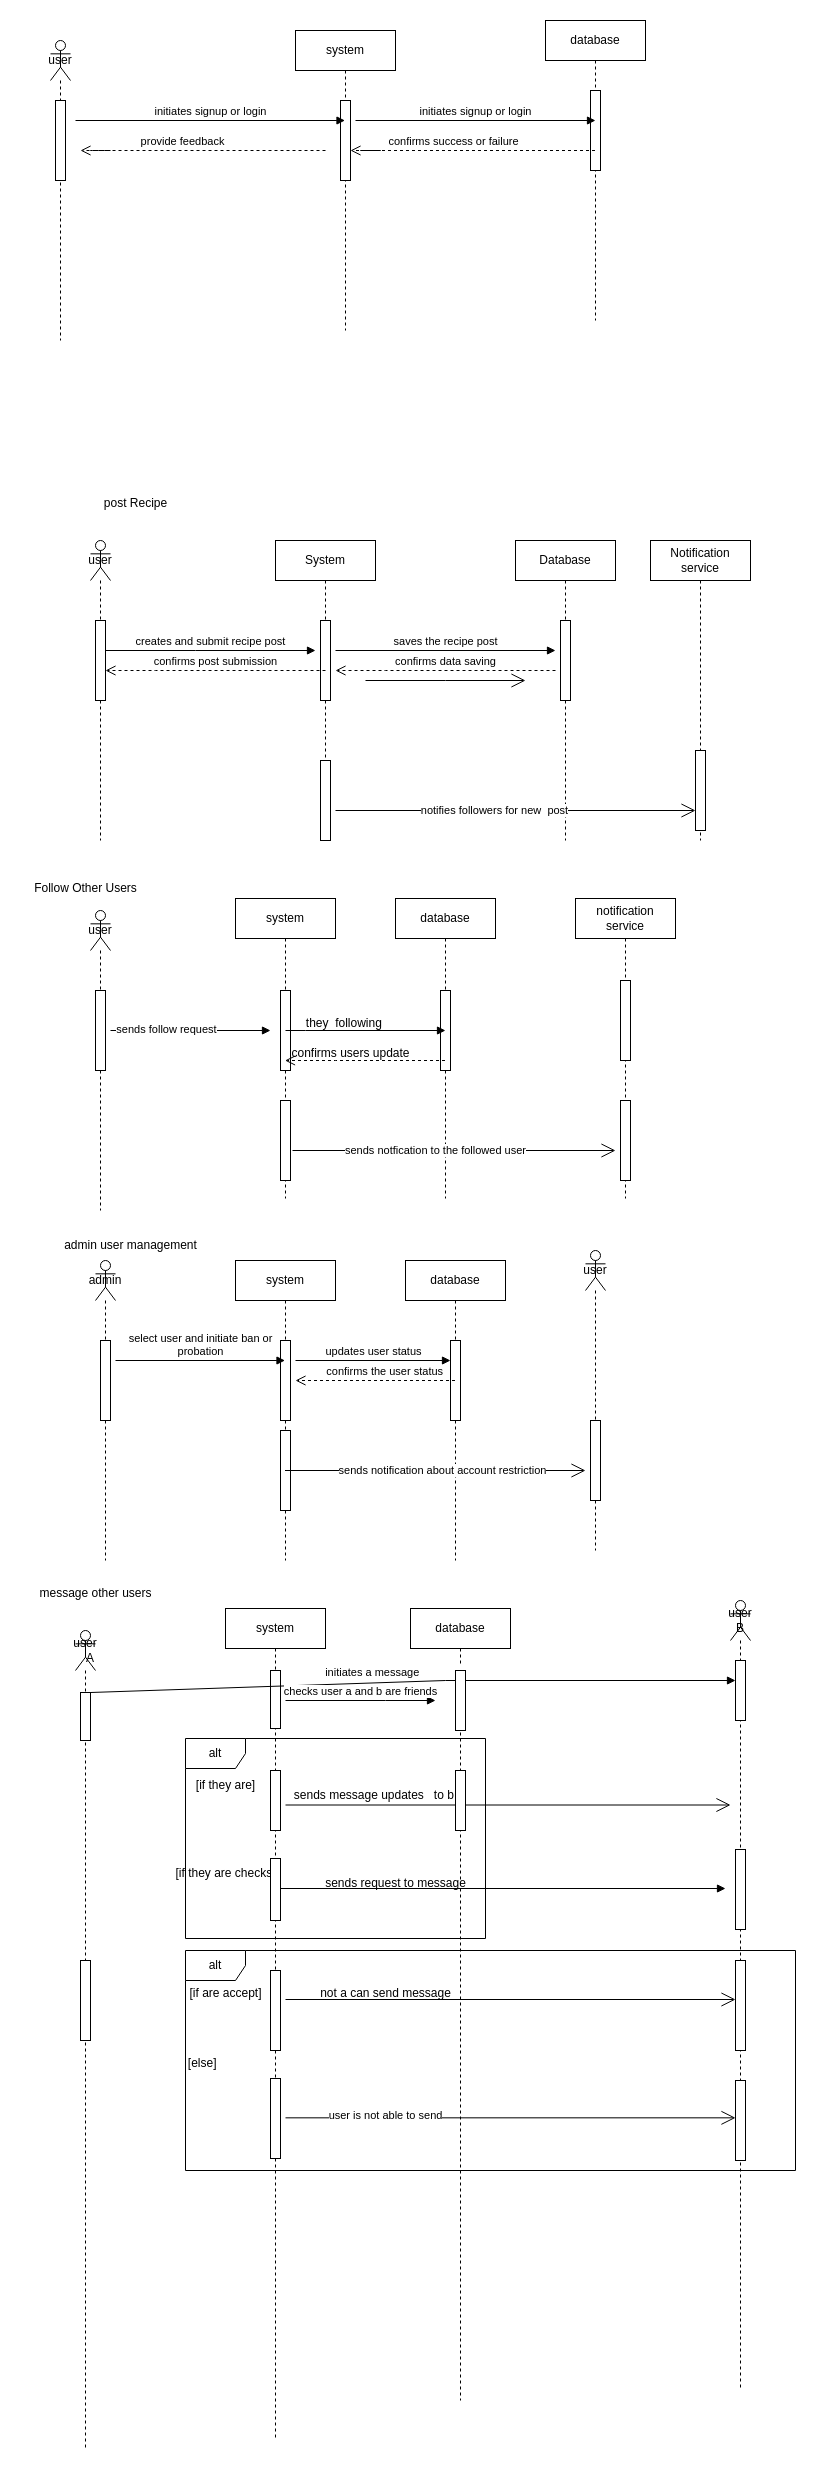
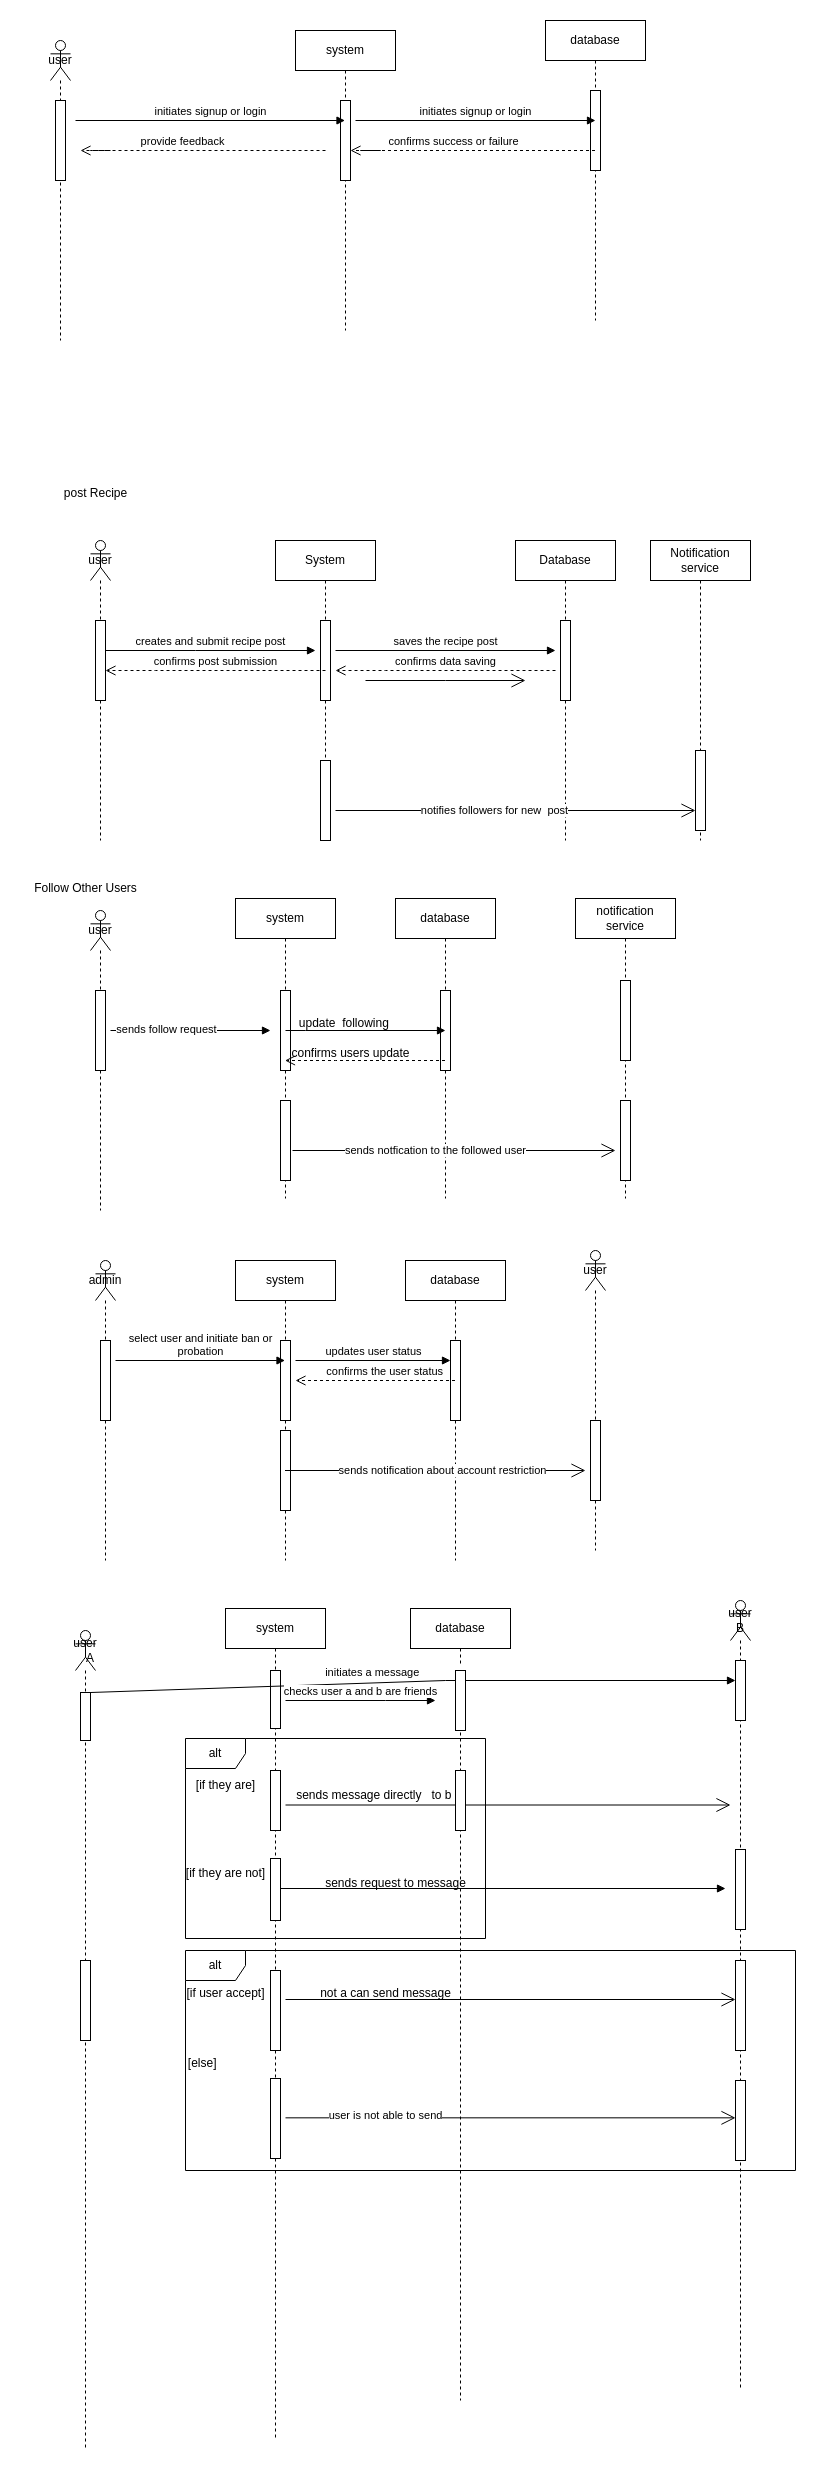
- <mxCell id="2" value="post Recipe" style="text;html=1;align=center;verticalAlign=middle;resizable=0;points=[];autosize=1;strokeColor=none;fillColor=none;" parent="1" vertex="1"><mxGeometry x="90" y="488" width="90" height="30" as="geometry" /></mxCell>
+ <mxCell id="2" value="post Recipe" style="text;html=1;align=center;verticalAlign=middle;resizable=0;points=[];autosize=1;strokeColor=none;fillColor=none;" parent="1" vertex="1"><mxGeometry x="50" y="478" width="90" height="30" as="geometry" /></mxCell>
- <mxCell id="33" value="they&amp;nbsp; following&amp;nbsp;" style="text;html=1;align=center;verticalAlign=middle;resizable=0;points=[];autosize=1;strokeColor=none;fillColor=none;" parent="1" vertex="1"><mxGeometry x="285" y="1008" width="120" height="30" as="geometry" /></mxCell>
+ <mxCell id="33" value="update&amp;nbsp; following&amp;nbsp;" style="text;html=1;align=center;verticalAlign=middle;resizable=0;points=[];autosize=1;strokeColor=none;fillColor=none;" parent="1" vertex="1"><mxGeometry x="285" y="1008" width="120" height="30" as="geometry" /></mxCell>
- <mxCell id="38" value="admin user management" style="text;html=1;align=center;verticalAlign=middle;resizable=0;points=[];autosize=1;strokeColor=none;fillColor=none;" parent="1" vertex="1"><mxGeometry x="50" y="1230" width="160" height="30" as="geometry" /></mxCell>
- <mxCell id="53" value="message other users" style="text;html=1;align=center;verticalAlign=middle;resizable=0;points=[];autosize=1;strokeColor=none;fillColor=none;" parent="1" vertex="1"><mxGeometry x="25" y="1578" width="140" height="30" as="geometry" /></mxCell>
- <mxCell id="68" value="sends message updates&amp;nbsp; &amp;nbsp;to b&amp;nbsp; &amp;nbsp;&amp;nbsp;" style="text;html=1;align=center;verticalAlign=middle;resizable=0;points=[];autosize=1;strokeColor=none;fillColor=none;" parent="1" vertex="1"><mxGeometry x="285" width="190" height="30" as="geometry" y="1780" /></mxCell>
+ <mxCell id="68" value="sends message directly&amp;nbsp; &amp;nbsp;to b&amp;nbsp; &amp;nbsp;&amp;nbsp;" style="text;html=1;align=center;verticalAlign=middle;resizable=0;points=[];autosize=1;strokeColor=none;fillColor=none;" parent="1" vertex="1"><mxGeometry x="285" width="190" height="30" as="geometry" y="1780" /></mxCell>
- <mxCell id="72" value="&amp;nbsp; &amp;nbsp; &amp;nbsp; &amp;nbsp; &amp;nbsp; &amp;nbsp; &amp;nbsp; &amp;nbsp; &amp;nbsp; [if they are checks]" style="text;html=1;align=center;verticalAlign=middle;resizable=0;points=[];autosize=1;strokeColor=none;fillColor=none;" parent="1" vertex="1"><mxGeometry x="115" y="1858" width="160" height="30" as="geometry" /></mxCell>
+ <mxCell id="72" value="&amp;nbsp; &amp;nbsp; &amp;nbsp; &amp;nbsp; &amp;nbsp; &amp;nbsp; &amp;nbsp; &amp;nbsp; &amp;nbsp; [if they are not]" style="text;html=1;align=center;verticalAlign=middle;resizable=0;points=[];autosize=1;strokeColor=none;fillColor=none;" parent="1" vertex="1"><mxGeometry x="115" y="1858" width="160" height="30" as="geometry" /></mxCell>
- <mxCell id="79" value="&amp;nbsp; &amp;nbsp; &amp;nbsp; &amp;nbsp; &amp;nbsp; &amp;nbsp; &amp;nbsp; &amp;nbsp; &amp;nbsp; [if are accept]" style="text;html=1;align=center;verticalAlign=middle;resizable=0;points=[];autosize=1;strokeColor=none;fillColor=none;" parent="1" vertex="1"><mxGeometry x="115" y="1978" width="160" height="30" as="geometry" /></mxCell>
+ <mxCell id="79" value="&amp;nbsp; &amp;nbsp; &amp;nbsp; &amp;nbsp; &amp;nbsp; &amp;nbsp; &amp;nbsp; &amp;nbsp; &amp;nbsp; [if user accept]" style="text;html=1;align=center;verticalAlign=middle;resizable=0;points=[];autosize=1;strokeColor=none;fillColor=none;" parent="1" vertex="1"><mxGeometry x="115" y="1978" width="160" height="30" as="geometry" /></mxCell>
